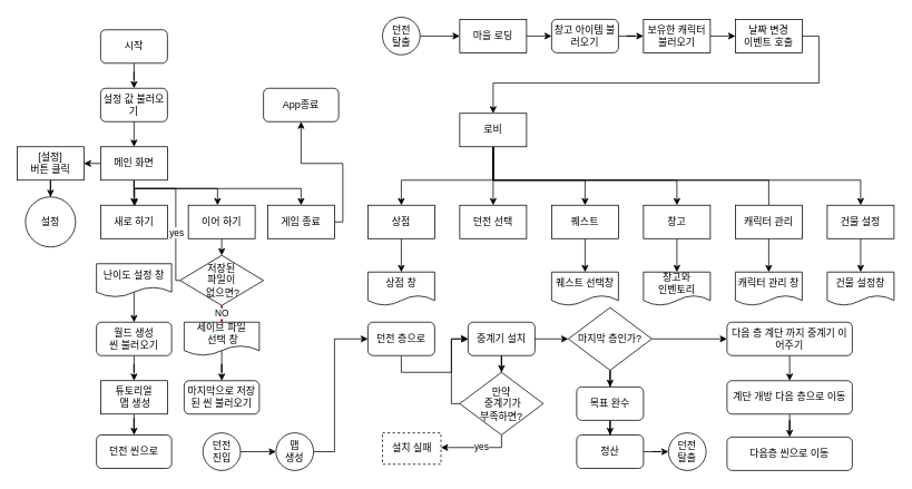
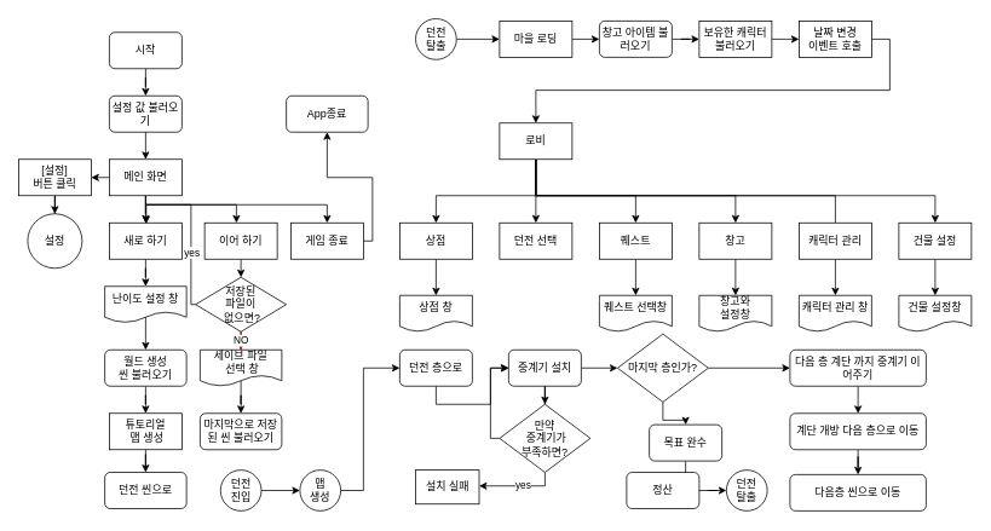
+ <mxCell id="9" style="edgeStyle=orthogonalEdgeStyle;rounded=0;orthogonalLoop=1;jettySize=auto;html=1;exitX=0.5;exitY=1;exitDx=0;exitDy=0;" edge="1" parent="1" source="10" target="31"><mxGeometry relative="1" as="geometry"><mxPoint x="160.034" y="315" as="targetPoint" /></mxGeometry></mxCell>
- <mxCell id="65" value="창고와 &lt;br&gt;인벤토리" style="shape=document;whiteSpace=wrap;html=1;boundedLbl=1;" vertex="1" parent="1"><mxGeometry x="770" y="325" width="80" height="40" as="geometry" /></mxCell>
+ <mxCell id="65" value="창고와 &lt;br&gt;설정창" style="shape=document;whiteSpace=wrap;html=1;boundedLbl=1;" vertex="1" parent="1"><mxGeometry x="770" y="325" width="80" height="40" as="geometry" /></mxCell>
- <mxCell id="92" value="목표 완수" style="rounded=1;whiteSpace=wrap;html=1;" vertex="1" parent="1"><mxGeometry x="690" y="462.5" width="80" height="40" as="geometry" /></mxCell>
+ <mxCell id="92" value="목표 완수" style="rounded=1;whiteSpace=wrap;html=1;" vertex="1" parent="1"><mxGeometry x="715" y="467.5" width="80" height="40" as="geometry" /></mxCell>
- <mxCell id="87" value="설치 실패" style="whiteSpace=wrap;html=1;dashed=1;" vertex="1" parent="1"><mxGeometry x="457.5" y="517.5" width="70" height="37.5" as="geometry" /></mxCell>
+ <mxCell id="87" value="설치 실패" style="whiteSpace=wrap;html=1;" vertex="1" parent="1"><mxGeometry x="457.5" y="517.5" width="70" height="37.5" as="geometry" /></mxCell>
